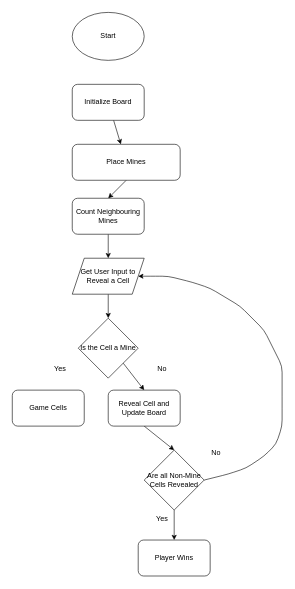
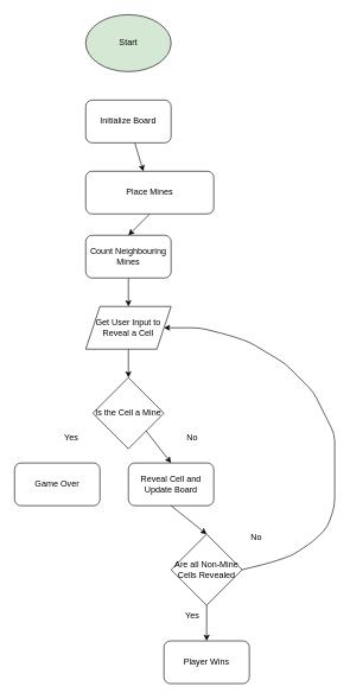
- <mxCell id="2" value="Start" style="ellipse;whiteSpace=wrap;html=1;" vertex="1" parent="1"><mxGeometry x="120" y="20" width="120" height="80" as="geometry" /></mxCell>
+ <mxCell id="2" value="Start" style="ellipse;whiteSpace=wrap;html=1;fillColor=#d5e8d4;" vertex="1" parent="1"><mxGeometry x="120" y="20" width="120" height="80" as="geometry" /></mxCell>
- <mxCell id="13" value="Game Cells" style="rounded=1;whiteSpace=wrap;html=1;" vertex="1" parent="1"><mxGeometry x="20" y="650" width="120" height="60" as="geometry" /></mxCell>
+ <mxCell id="13" value="Game Over" style="rounded=1;whiteSpace=wrap;html=1;" vertex="1" parent="1"><mxGeometry x="20" y="650" width="120" height="60" as="geometry" /></mxCell>
